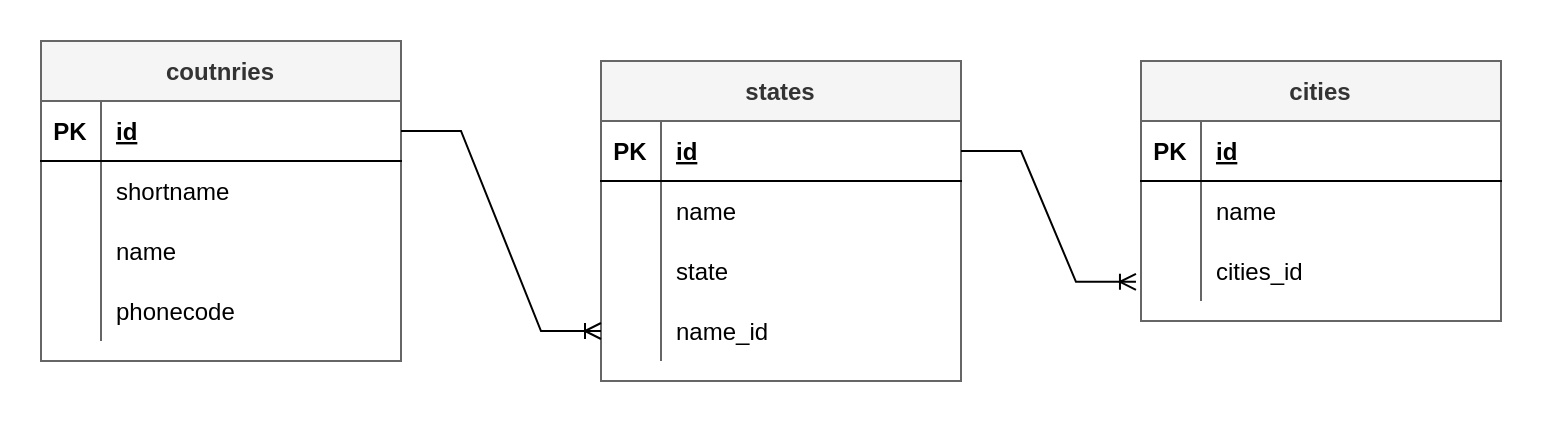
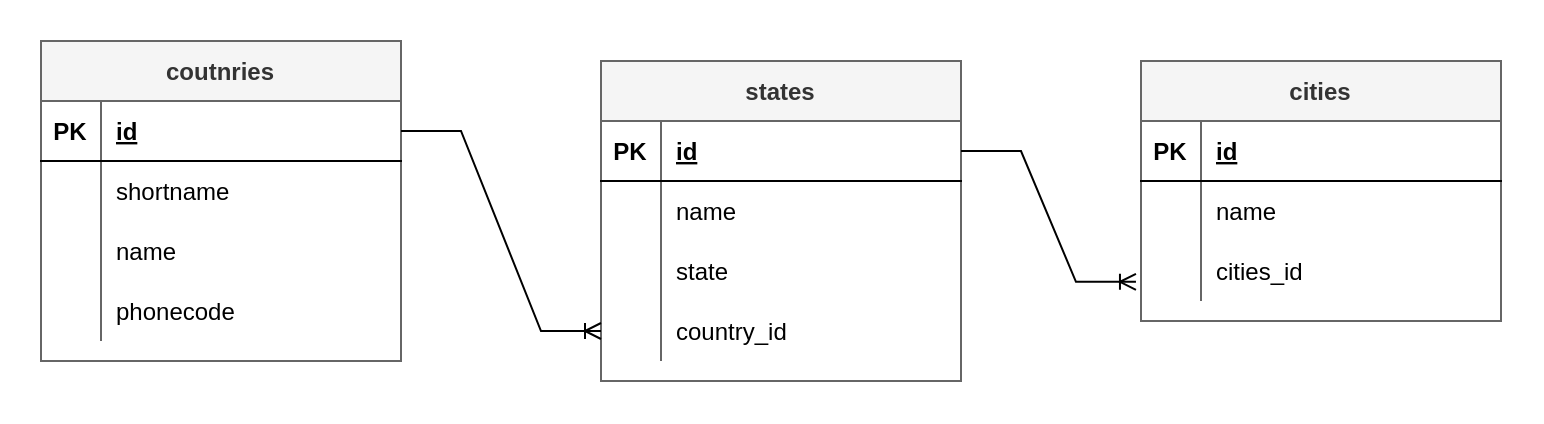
- <mxCell id="27" value="name_id" style="shape=partialRectangle;connectable=0;fillColor=none;top=0;left=0;bottom=0;right=0;align=left;spacingLeft=6;overflow=hidden;" vertex="1" parent="25"><mxGeometry x="30" width="150" height="30" as="geometry"><mxRectangle width="150" height="30" as="alternateBounds" /></mxGeometry></mxCell>
+ <mxCell id="27" value="country_id" style="shape=partialRectangle;connectable=0;fillColor=none;top=0;left=0;bottom=0;right=0;align=left;spacingLeft=6;overflow=hidden;" vertex="1" parent="25"><mxGeometry x="30" width="150" height="30" as="geometry"><mxRectangle width="150" height="30" as="alternateBounds" /></mxGeometry></mxCell>
